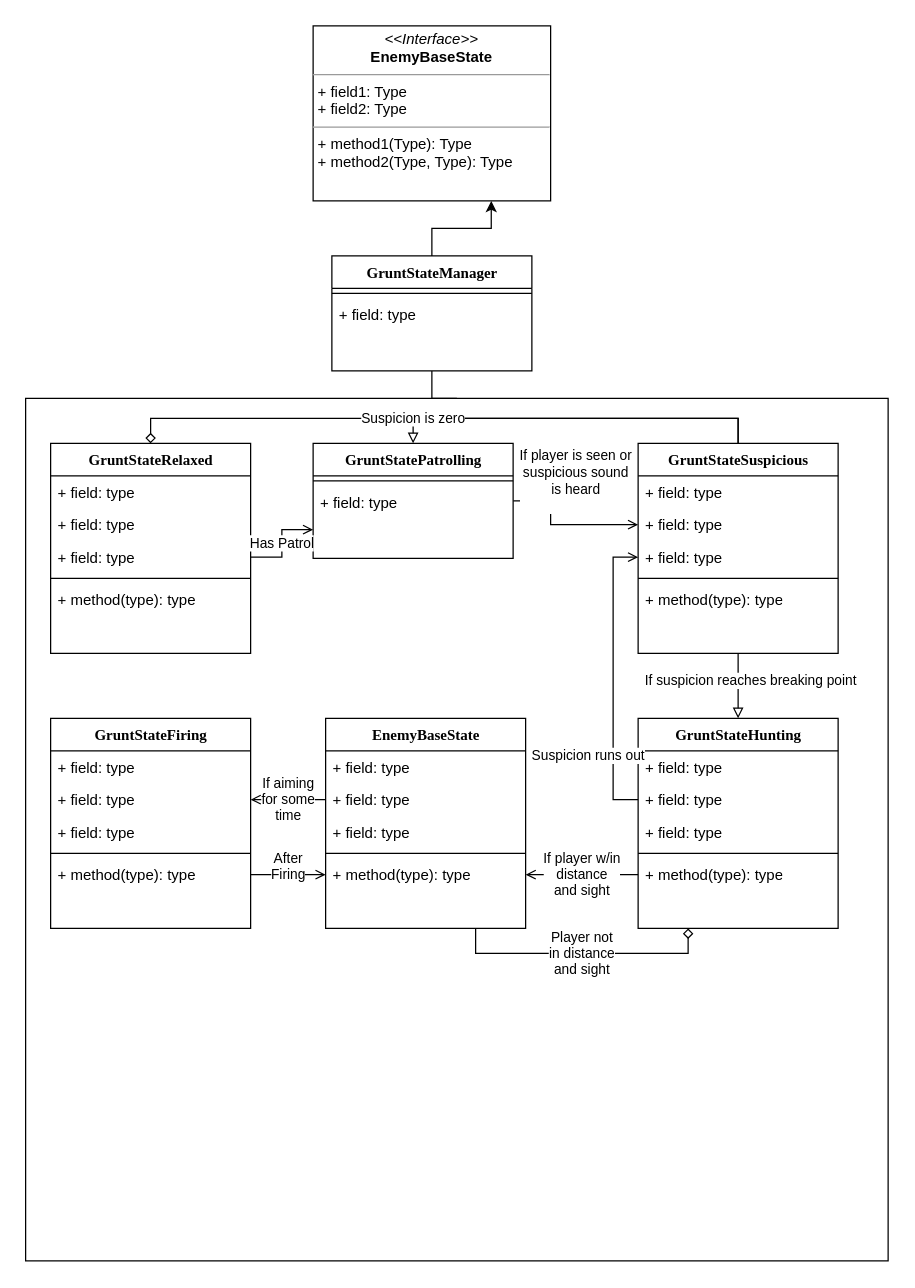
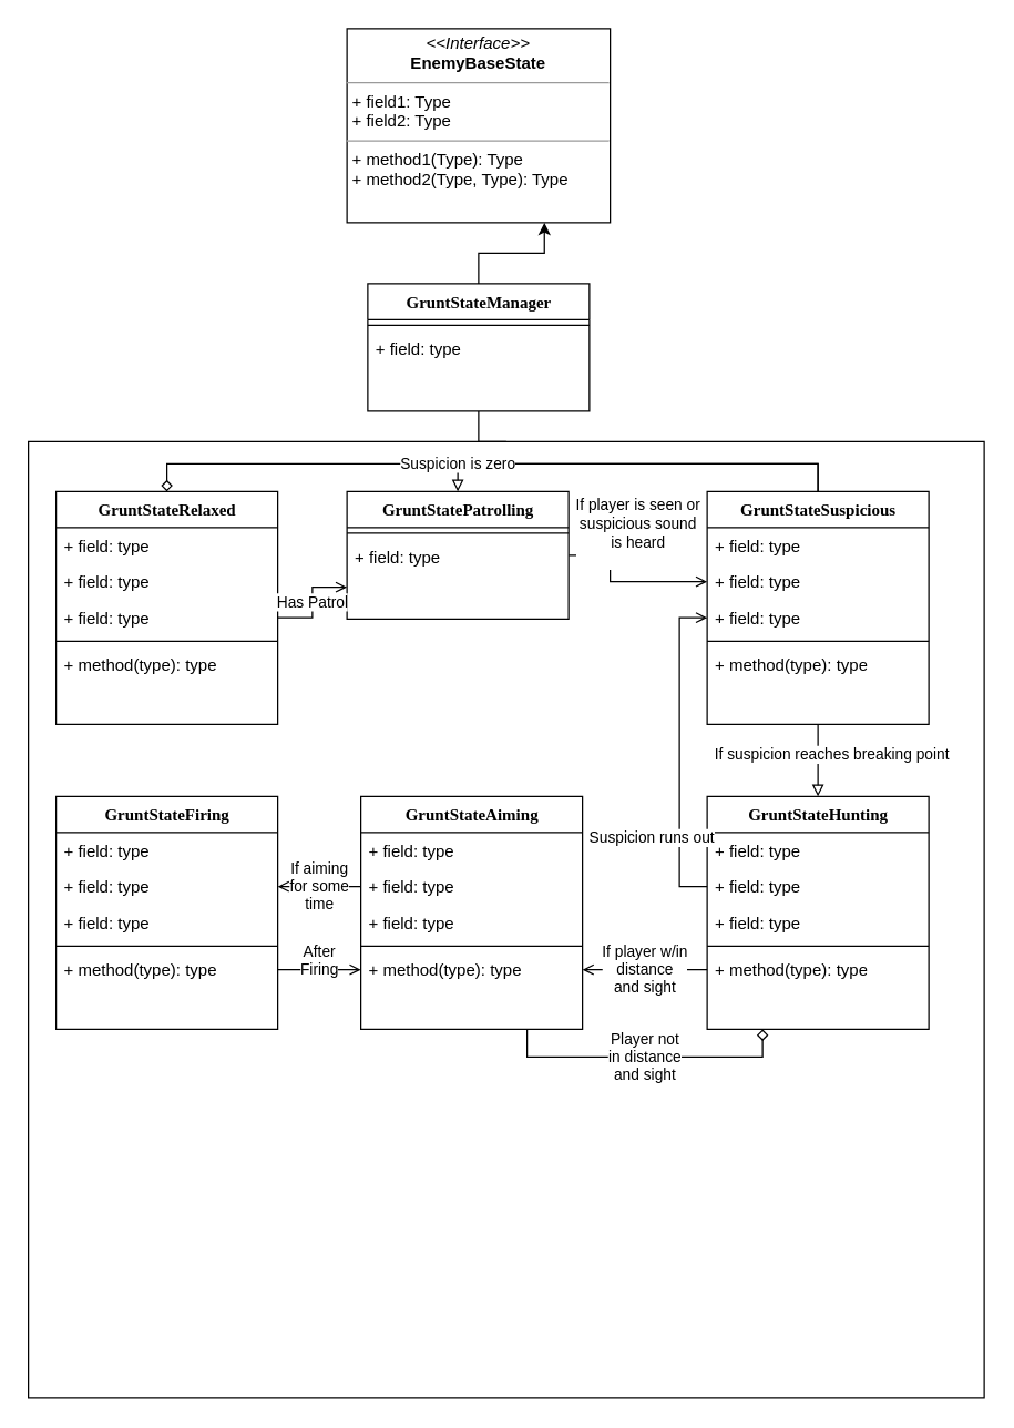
- <mxCell id="29" value="&lt;div&gt;EnemyBaseState&lt;/div&gt;&lt;div&gt;&lt;br&gt;&lt;/div&gt;" style="swimlane;html=1;fontStyle=1;align=center;verticalAlign=top;childLayout=stackLayout;horizontal=1;startSize=26;horizontalStack=0;resizeParent=1;resizeLast=0;collapsible=1;marginBottom=0;swimlaneFillColor=#ffffff;rounded=0;shadow=0;comic=0;labelBackgroundColor=none;strokeWidth=1;fillColor=none;fontFamily=Verdana;fontSize=12" vertex="1" parent="1"><mxGeometry x="260" y="574" width="160" height="168" as="geometry" /></mxCell>
+ <mxCell id="29" value="&lt;div&gt;GruntStateAiming&lt;/div&gt;&lt;div&gt;&lt;br&gt;&lt;/div&gt;" style="swimlane;html=1;fontStyle=1;align=center;verticalAlign=top;childLayout=stackLayout;horizontal=1;startSize=26;horizontalStack=0;resizeParent=1;resizeLast=0;collapsible=1;marginBottom=0;swimlaneFillColor=#ffffff;rounded=0;shadow=0;comic=0;labelBackgroundColor=none;strokeWidth=1;fillColor=none;fontFamily=Verdana;fontSize=12" vertex="1" parent="1"><mxGeometry x="260" y="574" width="160" height="168" as="geometry" /></mxCell>
